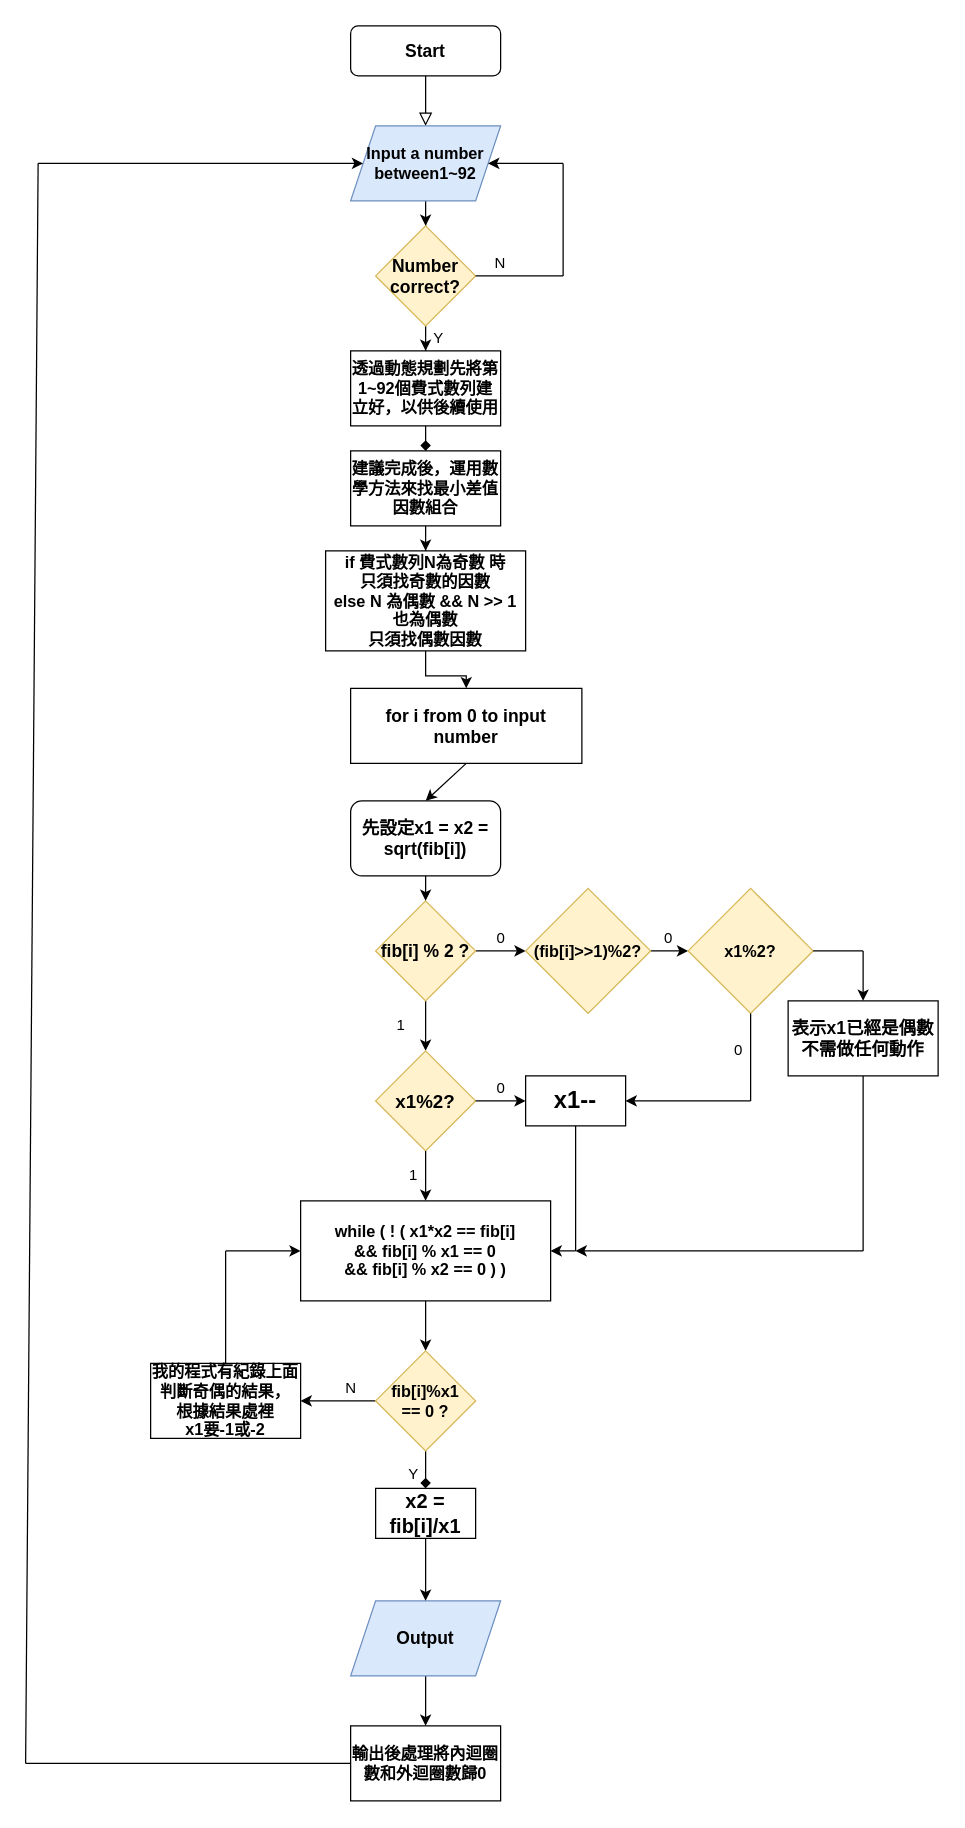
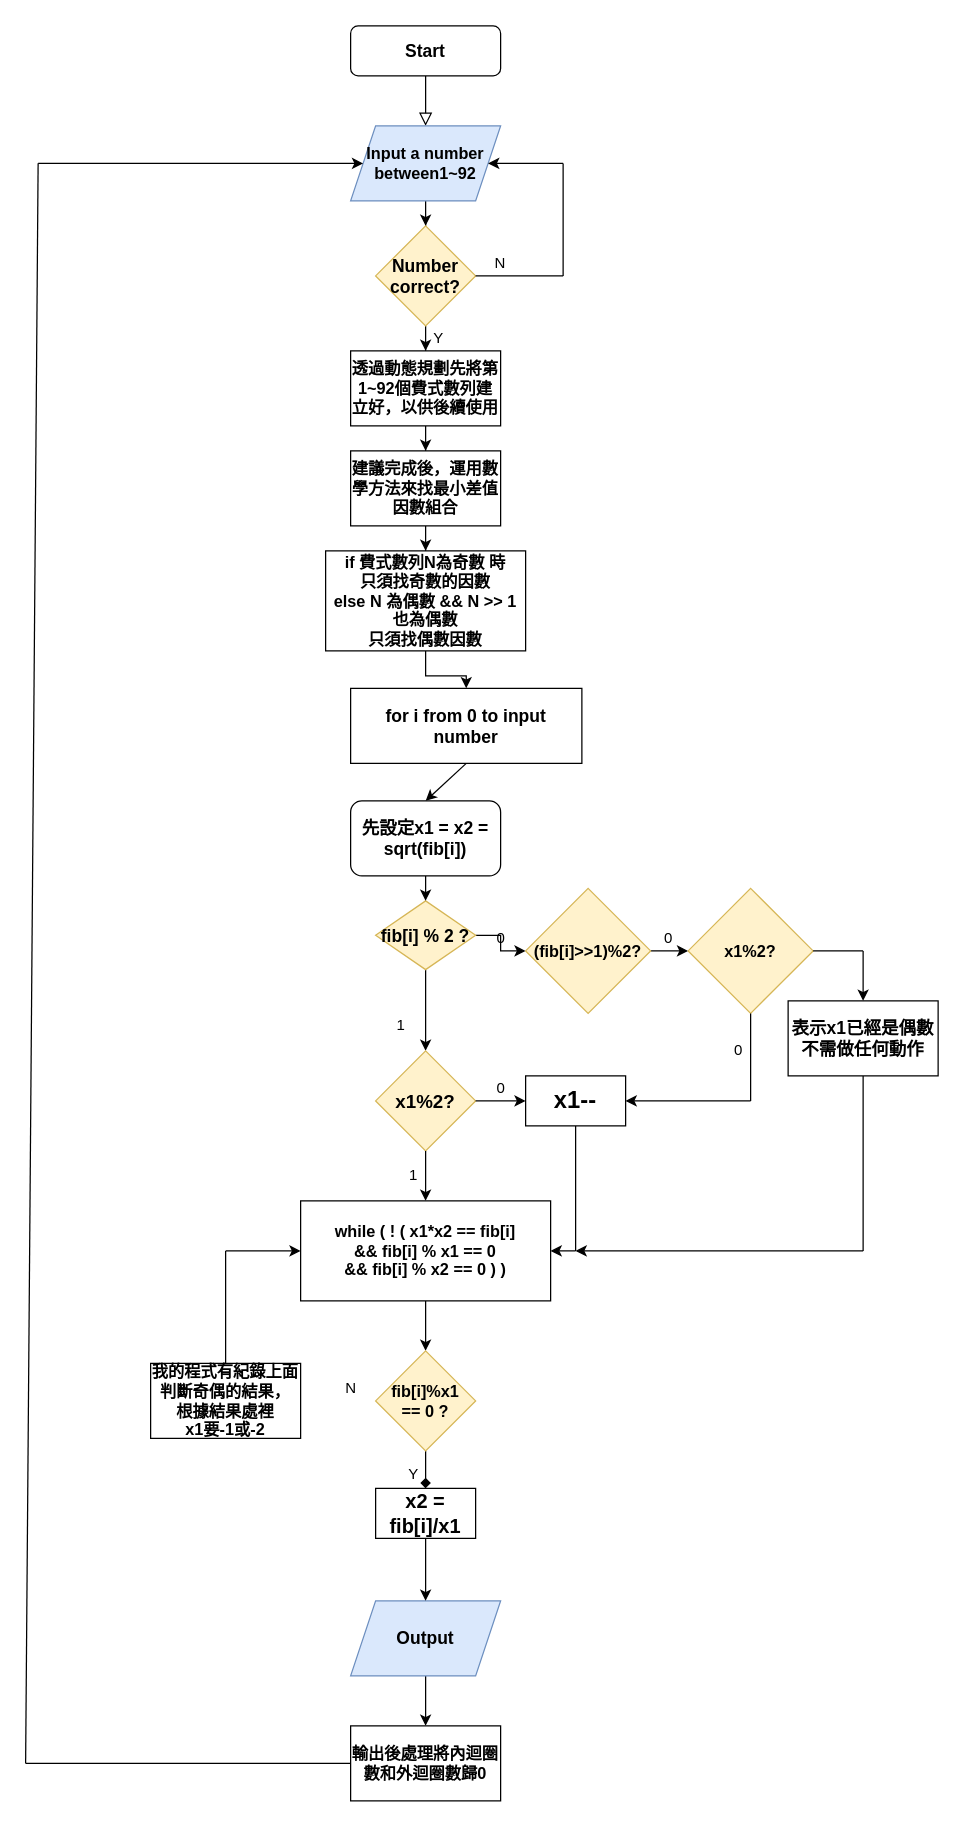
- <mxCell id="12" value="" style="edgeStyle=orthogonalEdgeStyle;rounded=0;orthogonalLoop=1;jettySize=auto;html=1;endArrow=diamond;" edge="1" parent="1" source="13" target="15"><mxGeometry relative="1" as="geometry" /></mxCell>
+ <mxCell id="12" value="" style="edgeStyle=orthogonalEdgeStyle;rounded=0;orthogonalLoop=1;jettySize=auto;html=1;" edge="1" parent="1" source="13" target="15"><mxGeometry relative="1" as="geometry" /></mxCell>
- <mxCell id="21" value="&lt;b&gt;&lt;font style=&quot;font-size: 14px&quot;&gt;fib[i] % 2 ?&lt;/font&gt;&lt;/b&gt;" style="rhombus;whiteSpace=wrap;html=1;rounded=0;fillColor=#fff2cc;strokeColor=#d6b656;" vertex="1" parent="1"><mxGeometry x="300" y="720" width="80" height="80" as="geometry" /></mxCell>
+ <mxCell id="21" value="&lt;b&gt;&lt;font style=&quot;font-size: 14px&quot;&gt;fib[i] % 2 ?&lt;/font&gt;&lt;/b&gt;" style="rhombus;whiteSpace=wrap;html=1;rounded=0;fillColor=#fff2cc;strokeColor=#d6b656;" vertex="1" parent="1"><mxGeometry x="300" y="720" width="80" height="55" as="geometry" /></mxCell>
- <mxCell id="48" value="" style="edgeStyle=orthogonalEdgeStyle;rounded=0;orthogonalLoop=1;jettySize=auto;html=1;" edge="1" parent="1" source="49" target="53"><mxGeometry relative="1" as="geometry" /></mxCell>
